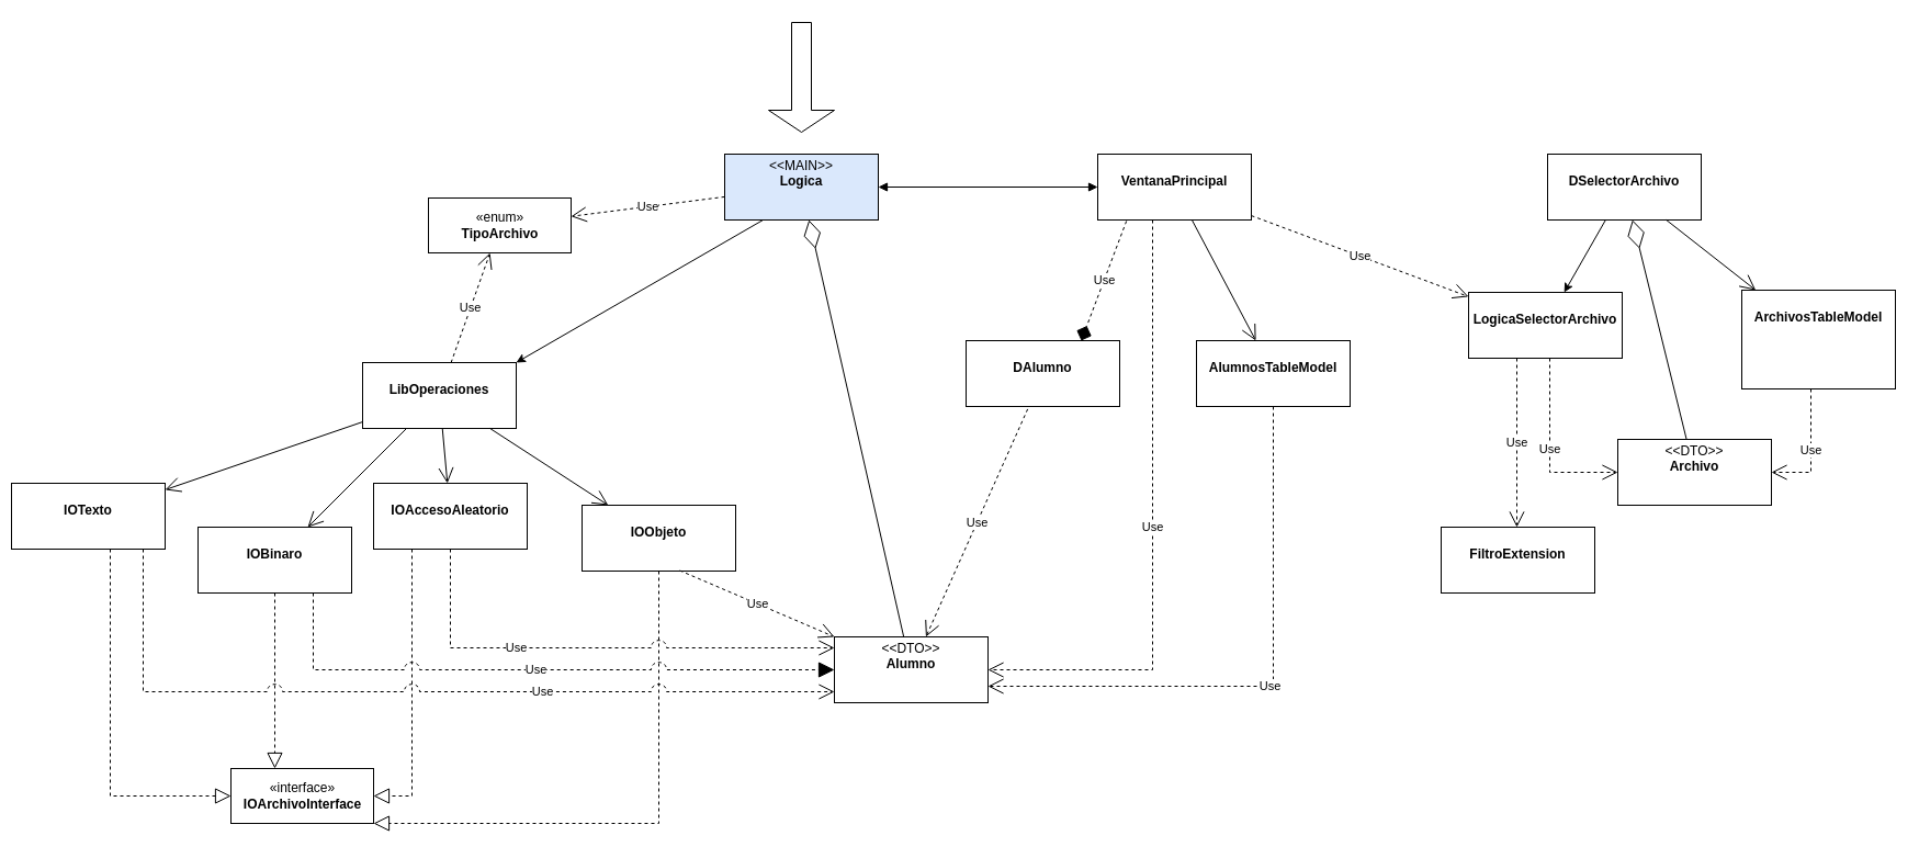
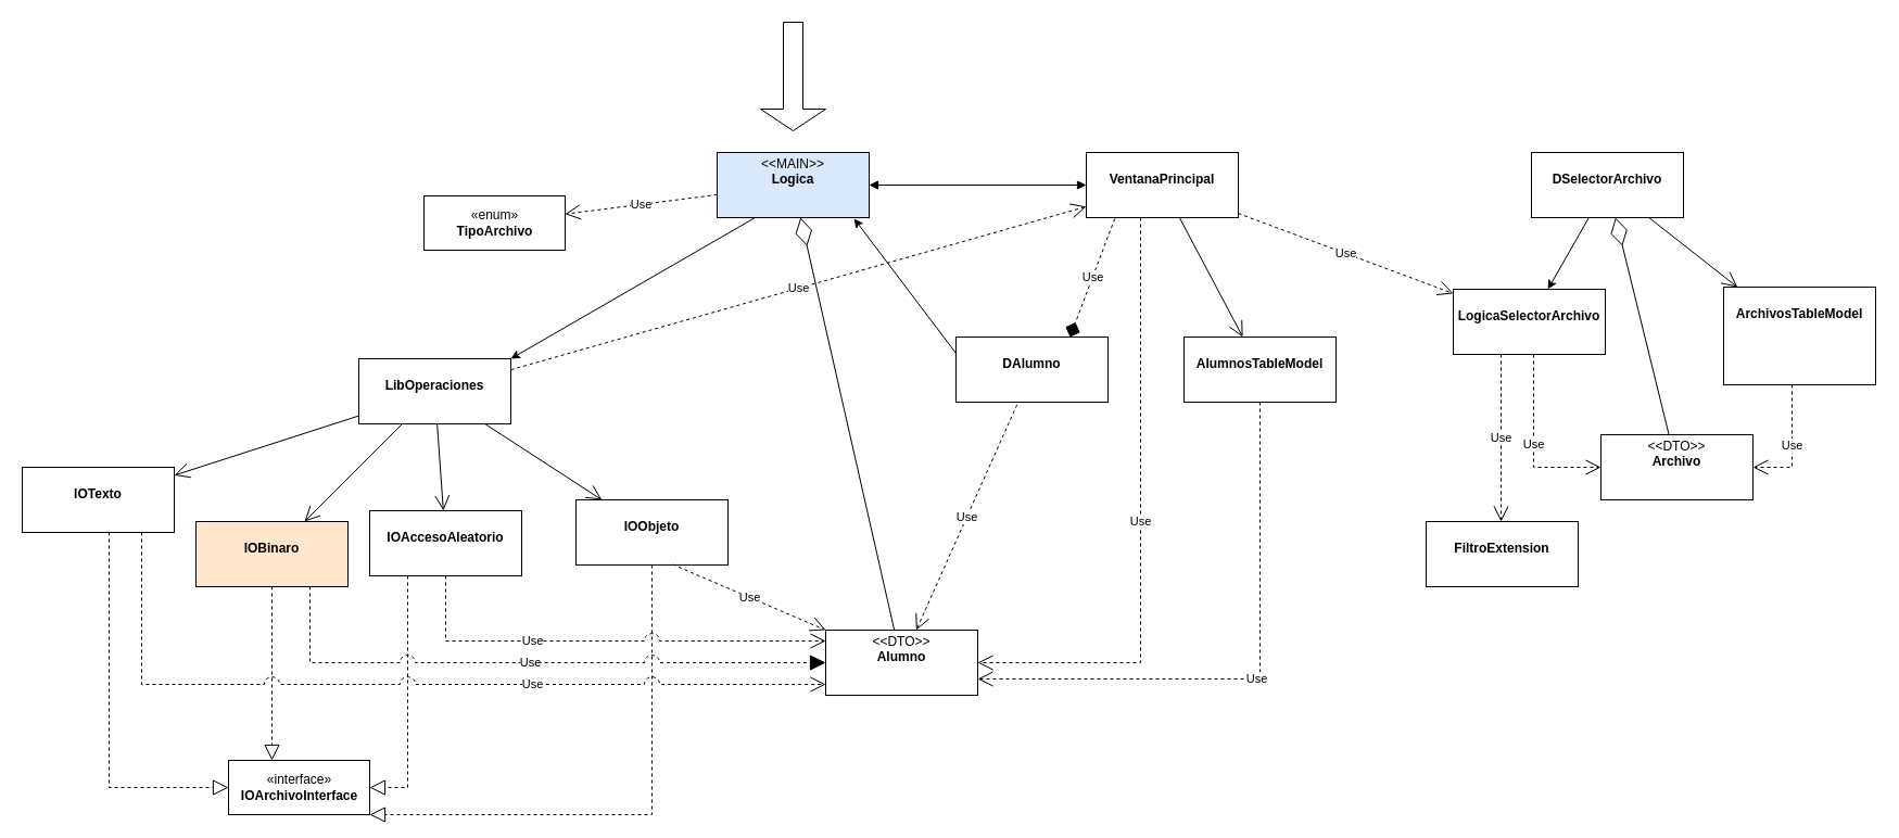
+ <mxCell id="38" value="" style="endArrow=none;startArrow=classic;endFill=0;startFill=1;html=1;rounded=0;entryX=0;entryY=0.25;entryDx=0;entryDy=0;exitX=0.901;exitY=1.016;exitDx=0;exitDy=0;exitPerimeter=0;" edge="1" parent="1" source="17" target="4"><mxGeometry width="160" relative="1" as="geometry"><mxPoint x="810" y="180" as="sourcePoint" /><mxPoint x="1010" y="180" as="targetPoint" /></mxGeometry></mxCell>
- <mxCell id="27" value="Use" style="endArrow=open;endSize=12;dashed=1;html=1;rounded=0;" edge="1" parent="1" source="13" target="14"><mxGeometry width="160" relative="1" as="geometry"><mxPoint x="670" y="176.441" as="sourcePoint" /><mxPoint x="510" y="168.305" as="targetPoint" /></mxGeometry></mxCell>
+ <mxCell id="27" value="Use" style="endArrow=open;endSize=12;dashed=1;html=1;rounded=0;" edge="1" parent="1" source="13" target="8"><mxGeometry width="160" relative="1" as="geometry"><mxPoint x="670" y="176.441" as="sourcePoint" /><mxPoint x="510" y="168.305" as="targetPoint" /></mxGeometry></mxCell>
- <mxCell id="12" value="&lt;p style=&quot;margin:0px;margin-top:4px;text-align:center;&quot;&gt;&lt;br&gt;&lt;b&gt;IOTexto&lt;/b&gt;&lt;/p&gt;" style="verticalAlign=top;align=left;overflow=fill;fontSize=12;fontFamily=Helvetica;html=1;" vertex="1" parent="1"><mxGeometry x="10" y="440" width="140" height="60" as="geometry" /></mxCell>
+ <mxCell id="12" value="&lt;p style=&quot;margin:0px;margin-top:4px;text-align:center;&quot;&gt;&lt;br&gt;&lt;b&gt;IOTexto&lt;/b&gt;&lt;/p&gt;" style="verticalAlign=top;align=left;overflow=fill;fontSize=12;fontFamily=Helvetica;html=1;" vertex="1" parent="1"><mxGeometry x="20" y="430" width="140" height="60" as="geometry" /></mxCell>
- <mxCell id="9" value="&lt;p style=&quot;margin:0px;margin-top:4px;text-align:center;&quot;&gt;&lt;br&gt;&lt;b&gt;IOAccesoAleatorio&lt;/b&gt;&lt;/p&gt;" style="verticalAlign=top;align=left;overflow=fill;fontSize=12;fontFamily=Helvetica;html=1;" vertex="1" parent="1"><mxGeometry x="340" y="440" width="140" height="60" as="geometry" /></mxCell>
+ <mxCell id="9" value="&lt;p style=&quot;margin:0px;margin-top:4px;text-align:center;&quot;&gt;&lt;br&gt;&lt;b&gt;IOAccesoAleatorio&lt;/b&gt;&lt;/p&gt;" style="verticalAlign=top;align=left;overflow=fill;fontSize=12;fontFamily=Helvetica;html=1;" vertex="1" parent="1"><mxGeometry x="340" y="470" width="140" height="60" as="geometry" /></mxCell>
- <mxCell id="10" value="&lt;p style=&quot;margin:0px;margin-top:4px;text-align:center;&quot;&gt;&lt;br&gt;&lt;b&gt;IOBinaro&lt;/b&gt;&lt;/p&gt;" style="verticalAlign=top;align=left;overflow=fill;fontSize=12;fontFamily=Helvetica;html=1;" vertex="1" parent="1"><mxGeometry x="180" y="480" width="140" height="60" as="geometry" /></mxCell>
+ <mxCell id="10" value="&lt;p style=&quot;margin:0px;margin-top:4px;text-align:center;&quot;&gt;&lt;br&gt;&lt;b&gt;IOBinaro&lt;/b&gt;&lt;/p&gt;" style="verticalAlign=top;align=left;overflow=fill;fontSize=12;fontFamily=Helvetica;html=1;fillColor=#ffe6cc;" vertex="1" parent="1"><mxGeometry x="180" y="480" width="140" height="60" as="geometry" /></mxCell>
